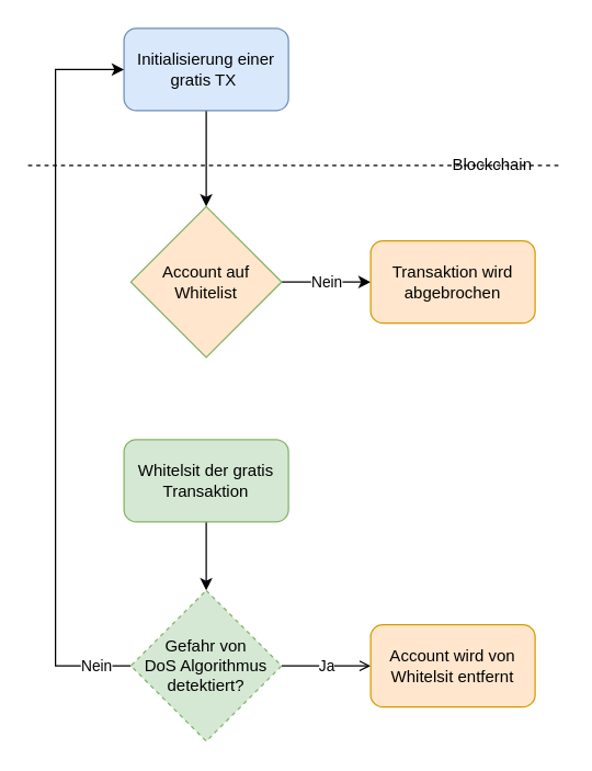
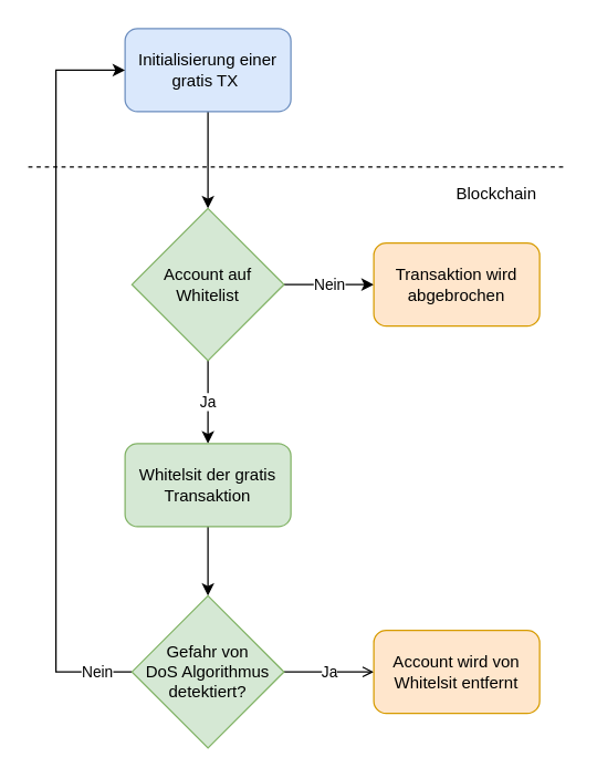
- <mxCell id="5" value="Blockchain" style="text;html=1;strokeColor=none;fillColor=none;align=right;verticalAlign=middle;whiteSpace=wrap;rounded=0;" vertex="1" parent="1"><mxGeometry x="330" y="110" width="60" height="20" as="geometry" /></mxCell>
+ <mxCell id="5" value="Blockchain" style="text;html=1;strokeColor=none;fillColor=none;align=right;verticalAlign=middle;whiteSpace=wrap;rounded=0;" vertex="1" parent="1"><mxGeometry x="330" y="130" width="60" height="20" as="geometry" /></mxCell>
- <mxCell id="8" value="Account auf&lt;br&gt;&lt;div style=&quot;&quot;&gt;&lt;span&gt;Whitelist&lt;/span&gt;&lt;/div&gt;" style="rhombus;whiteSpace=wrap;html=1;align=center;fillColor=#ffe6cc;strokeColor=#82b366;" vertex="1" parent="1"><mxGeometry x="95" y="150" width="110" height="110" as="geometry" /></mxCell>
+ <mxCell id="8" value="Account auf&lt;br&gt;&lt;div style=&quot;&quot;&gt;&lt;span&gt;Whitelist&lt;/span&gt;&lt;/div&gt;" style="rhombus;whiteSpace=wrap;html=1;align=center;fillColor=#d5e8d4;strokeColor=#82b366;" vertex="1" parent="1"><mxGeometry x="95" y="150" width="110" height="110" as="geometry" /></mxCell>
+ <mxCell id="7" value="Ja" style="edgeStyle=orthogonalEdgeStyle;rounded=0;orthogonalLoop=1;jettySize=auto;html=1;entryX=0.5;entryY=0;entryDx=0;entryDy=0;" edge="1" parent="1" source="8" target="11"><mxGeometry relative="1" as="geometry" /></mxCell>
- <mxCell id="14" value="Gefahr von&lt;br&gt;DoS Algorithmus&lt;br&gt;detektiert?" style="rhombus;whiteSpace=wrap;html=1;align=center;fillColor=#d5e8d4;strokeColor=#82b366;dashed=1;" vertex="1" parent="1"><mxGeometry x="95" y="430" width="110" height="110" as="geometry" /></mxCell>
+ <mxCell id="14" value="Gefahr von&lt;br&gt;DoS Algorithmus&lt;br&gt;detektiert?" style="rhombus;whiteSpace=wrap;html=1;align=center;fillColor=#d5e8d4;strokeColor=#82b366;" vertex="1" parent="1"><mxGeometry x="95" y="430" width="110" height="110" as="geometry" /></mxCell>
